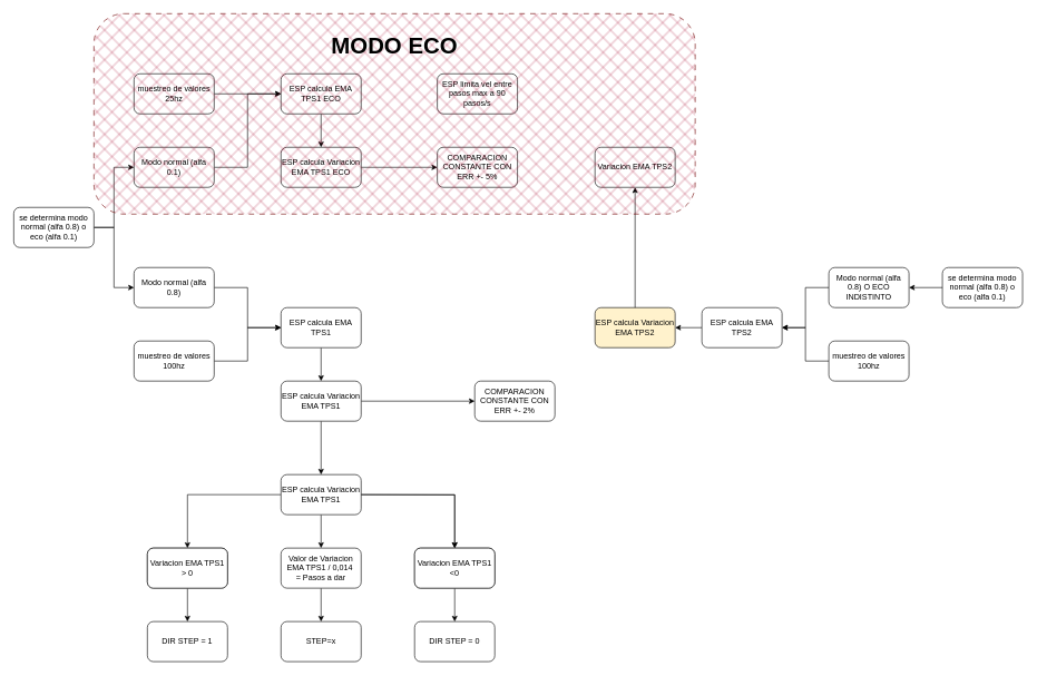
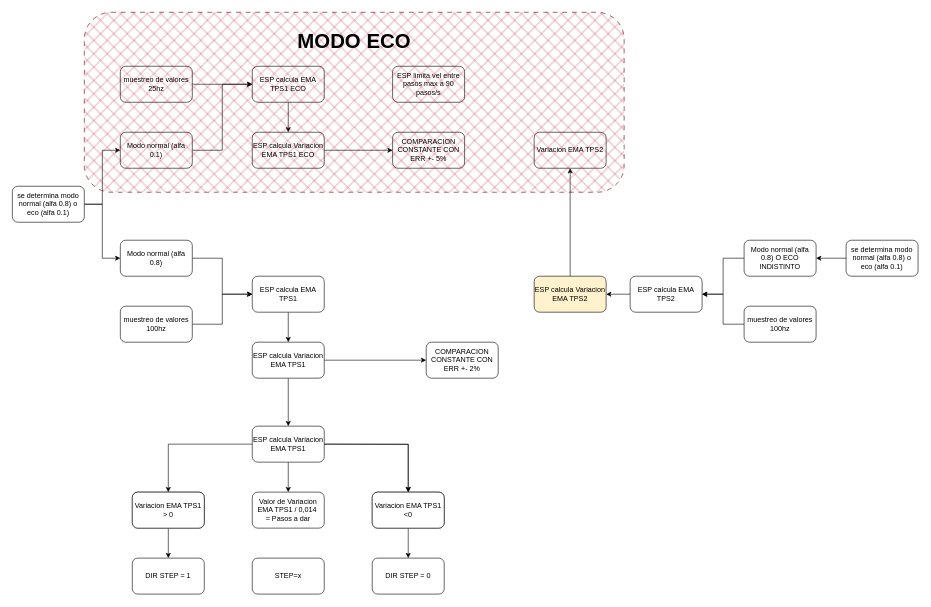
- <mxCell id="30" value="" style="edgeStyle=orthogonalEdgeStyle;rounded=0;orthogonalLoop=1;jettySize=auto;html=1;" edge="1" parent="1" source="31" target="35"><mxGeometry relative="1" as="geometry" /></mxCell>
